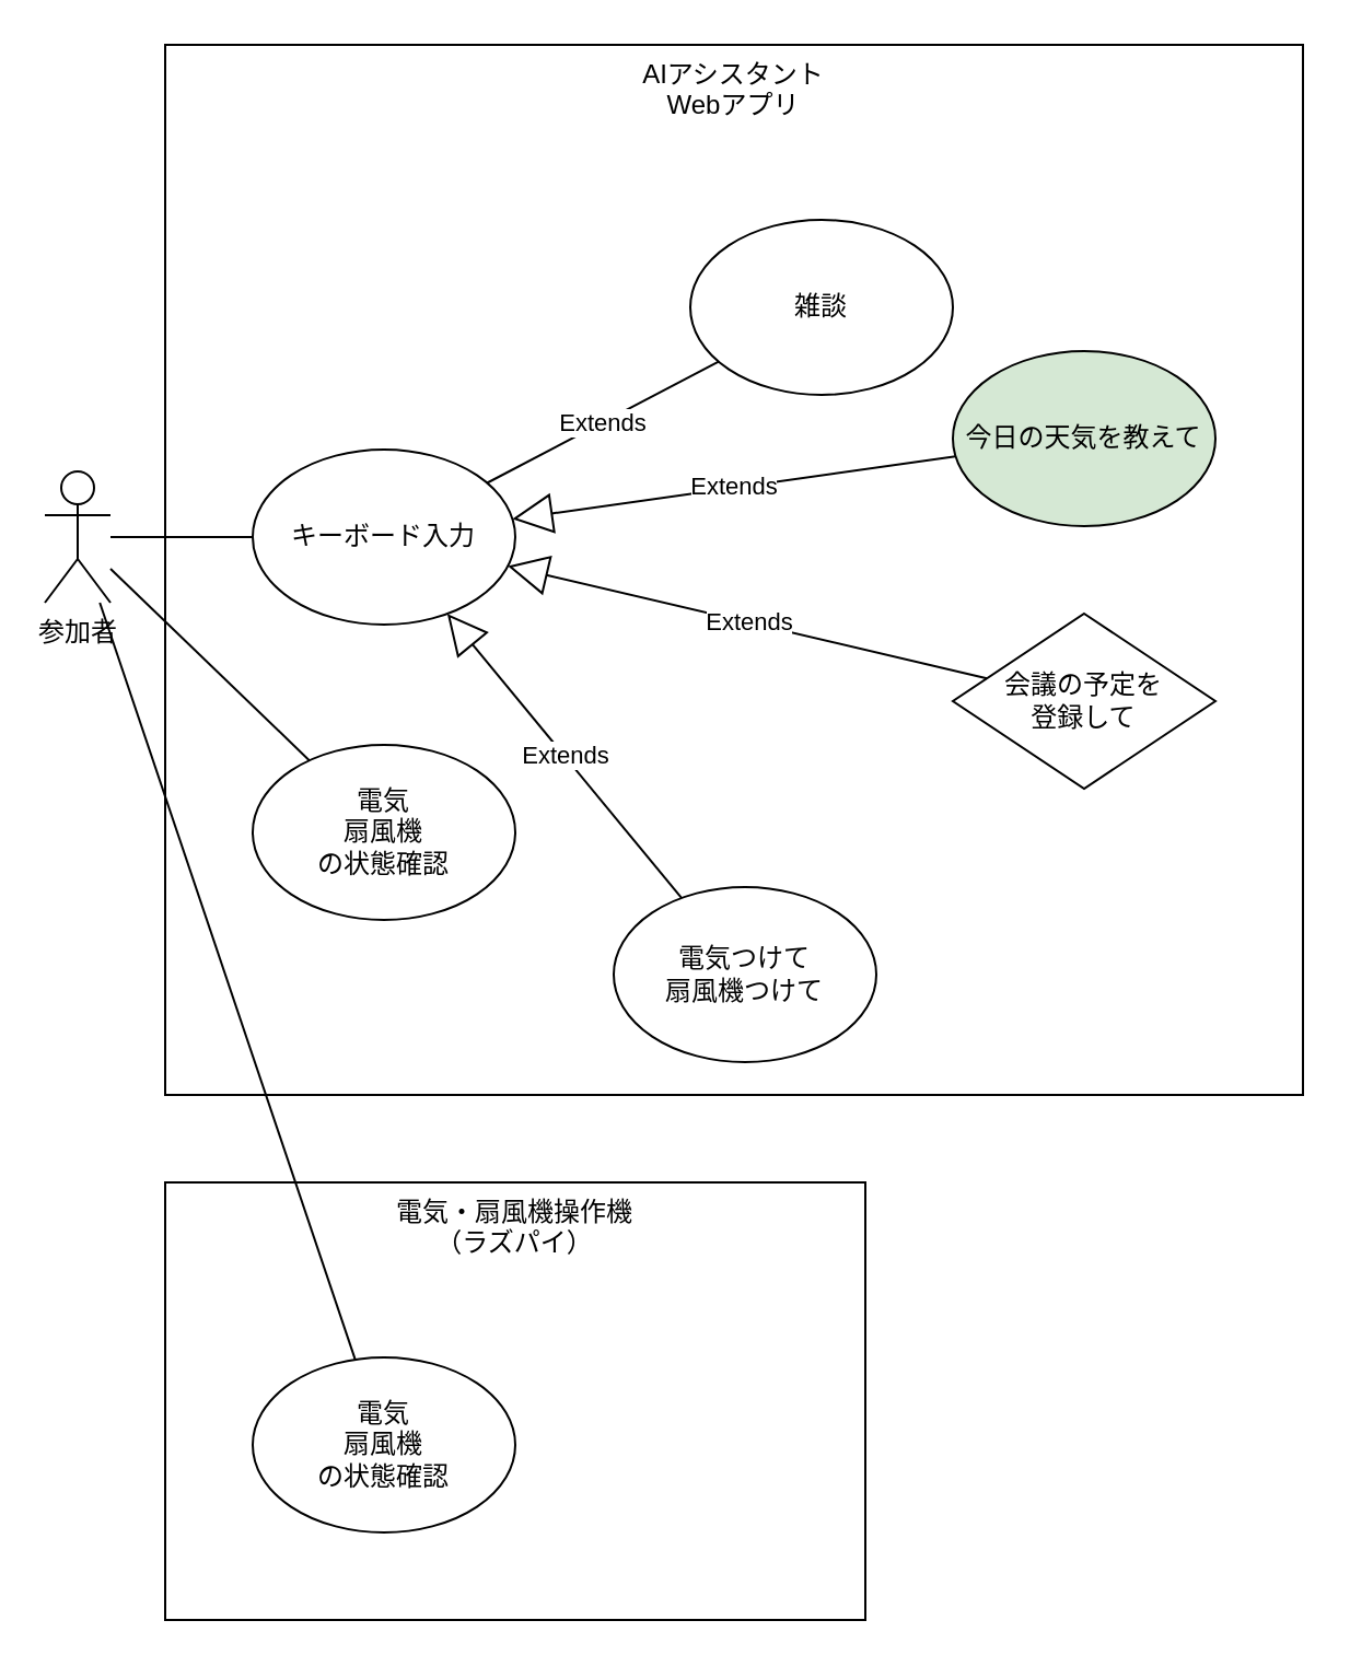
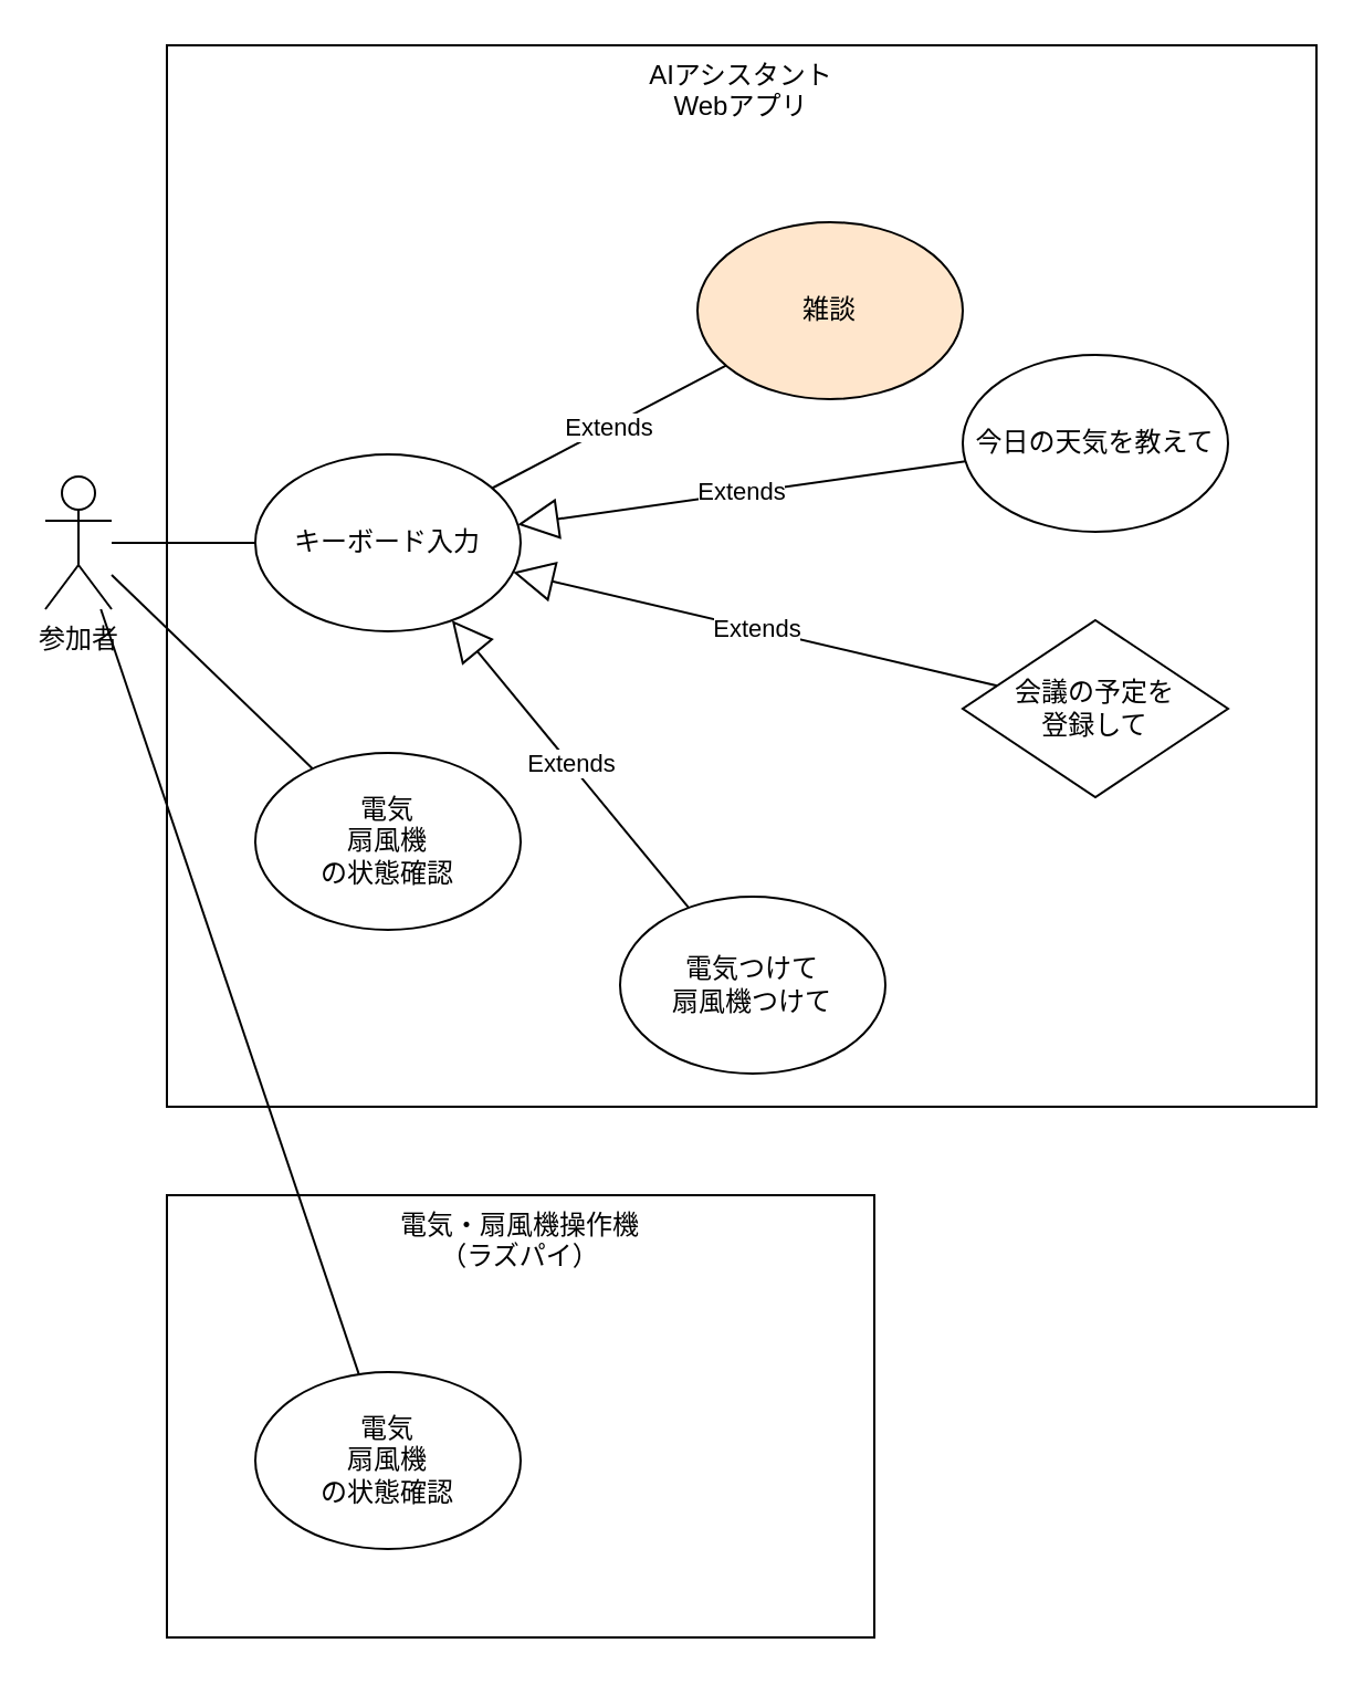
- <mxCell id="13" value="雑談" style="ellipse;whiteSpace=wrap;html=1;" vertex="1" parent="1"><mxGeometry x="315" y="100" width="120" height="80" as="geometry" /></mxCell>
+ <mxCell id="13" value="雑談" style="ellipse;whiteSpace=wrap;html=1;fillColor=#ffe6cc;" vertex="1" parent="1"><mxGeometry x="315" y="100" width="120" height="80" as="geometry" /></mxCell>
- <mxCell id="7" value="今日の天気を教えて" style="ellipse;whiteSpace=wrap;html=1;fillColor=#d5e8d4;" vertex="1" parent="1"><mxGeometry x="435" y="160" width="120" height="80" as="geometry" /></mxCell>
+ <mxCell id="7" value="今日の天気を教えて" style="ellipse;whiteSpace=wrap;html=1;" vertex="1" parent="1"><mxGeometry x="435" y="160" width="120" height="80" as="geometry" /></mxCell>
